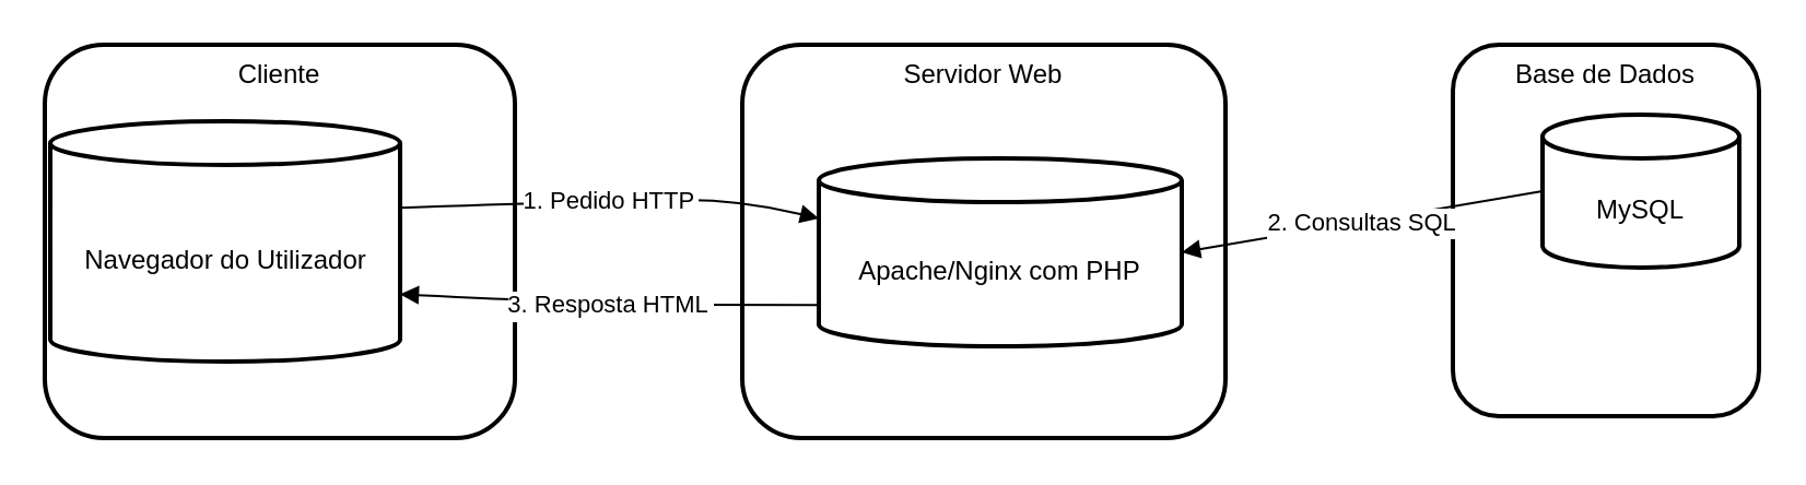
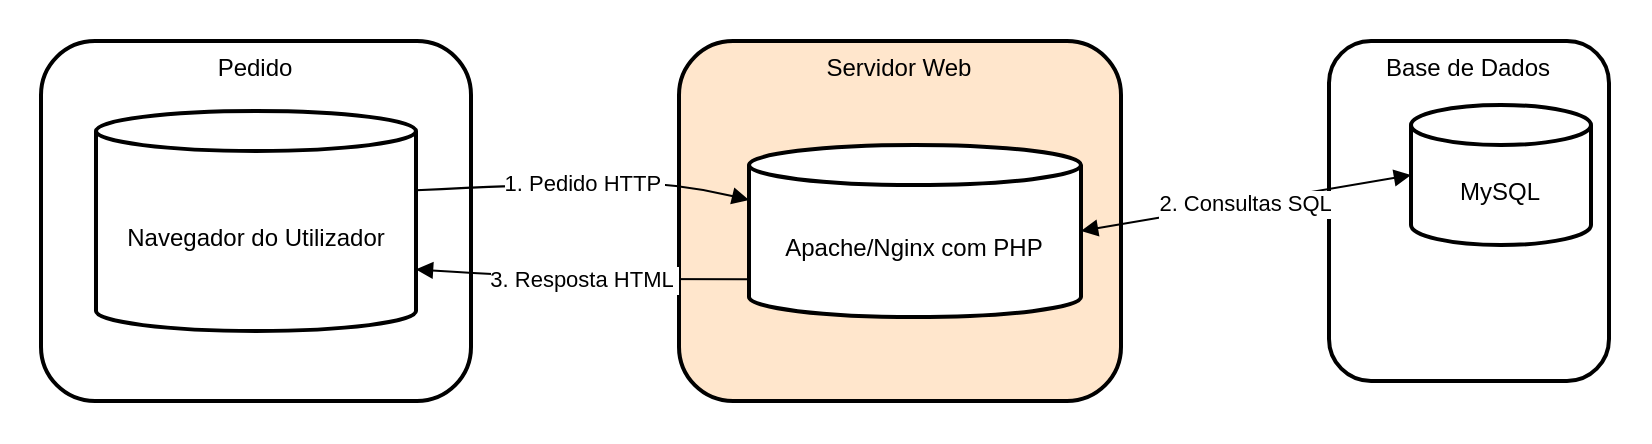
- <mxCell id="4" value="Cliente" style="whiteSpace=wrap;strokeWidth=2;rounded=1;verticalAlign=top;" vertex="1" parent="1"><mxGeometry x="20" y="20" width="215" height="180" as="geometry" /></mxCell>
+ <mxCell id="4" value="Pedido" style="whiteSpace=wrap;strokeWidth=2;rounded=1;verticalAlign=top;" vertex="1" parent="1"><mxGeometry x="20" y="20" width="215" height="180" as="geometry" /></mxCell>
- <mxCell id="3" value="Servidor Web" style="whiteSpace=wrap;strokeWidth=2;rounded=1;verticalAlign=top;" vertex="1" parent="1"><mxGeometry x="339" y="20" width="221" height="180" as="geometry" /></mxCell>
+ <mxCell id="3" value="Servidor Web" style="whiteSpace=wrap;strokeWidth=2;rounded=1;verticalAlign=top;fillColor=#ffe6cc;" vertex="1" parent="1"><mxGeometry x="339" y="20" width="221" height="180" as="geometry" /></mxCell>
- <mxCell id="9" value="2. Consultas SQL" style="curved=1;startArrow=block;endArrow=none;exitX=1;exitY=0.5;entryX=0;entryY=0.5;rounded=0;" edge="1" parent="1" source="6" target="7"><mxGeometry relative="1" as="geometry"><Array as="points" /></mxGeometry></mxCell>
+ <mxCell id="9" value="2. Consultas SQL" style="curved=1;startArrow=block;endArrow=block;exitX=1;exitY=0.5;entryX=0;entryY=0.5;rounded=0;" edge="1" parent="1" source="6" target="7"><mxGeometry relative="1" as="geometry"><Array as="points" /></mxGeometry></mxCell>
- <mxCell id="5" value="Navegador do Utilizador" style="shape=cylinder3;boundedLbl=1;backgroundOutline=1;size=10;strokeWidth=2;whiteSpace=wrap;" vertex="1" parent="1"><mxGeometry x="22.5" y="55" width="160" height="110" as="geometry" /></mxCell>
+ <mxCell id="5" value="Navegador do Utilizador" style="shape=cylinder3;boundedLbl=1;backgroundOutline=1;size=10;strokeWidth=2;whiteSpace=wrap;" vertex="1" parent="1"><mxGeometry x="47.5" y="55" width="160" height="110" as="geometry" /></mxCell>
